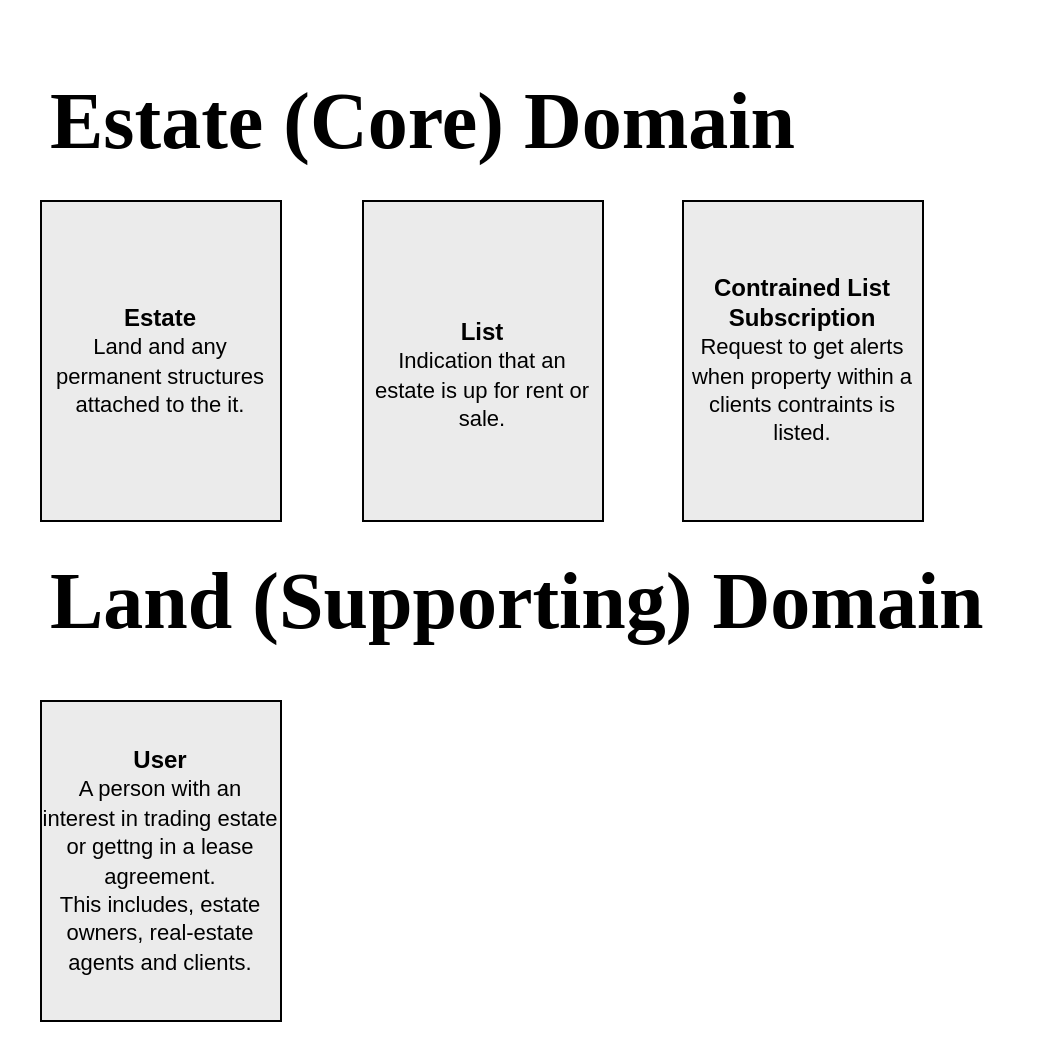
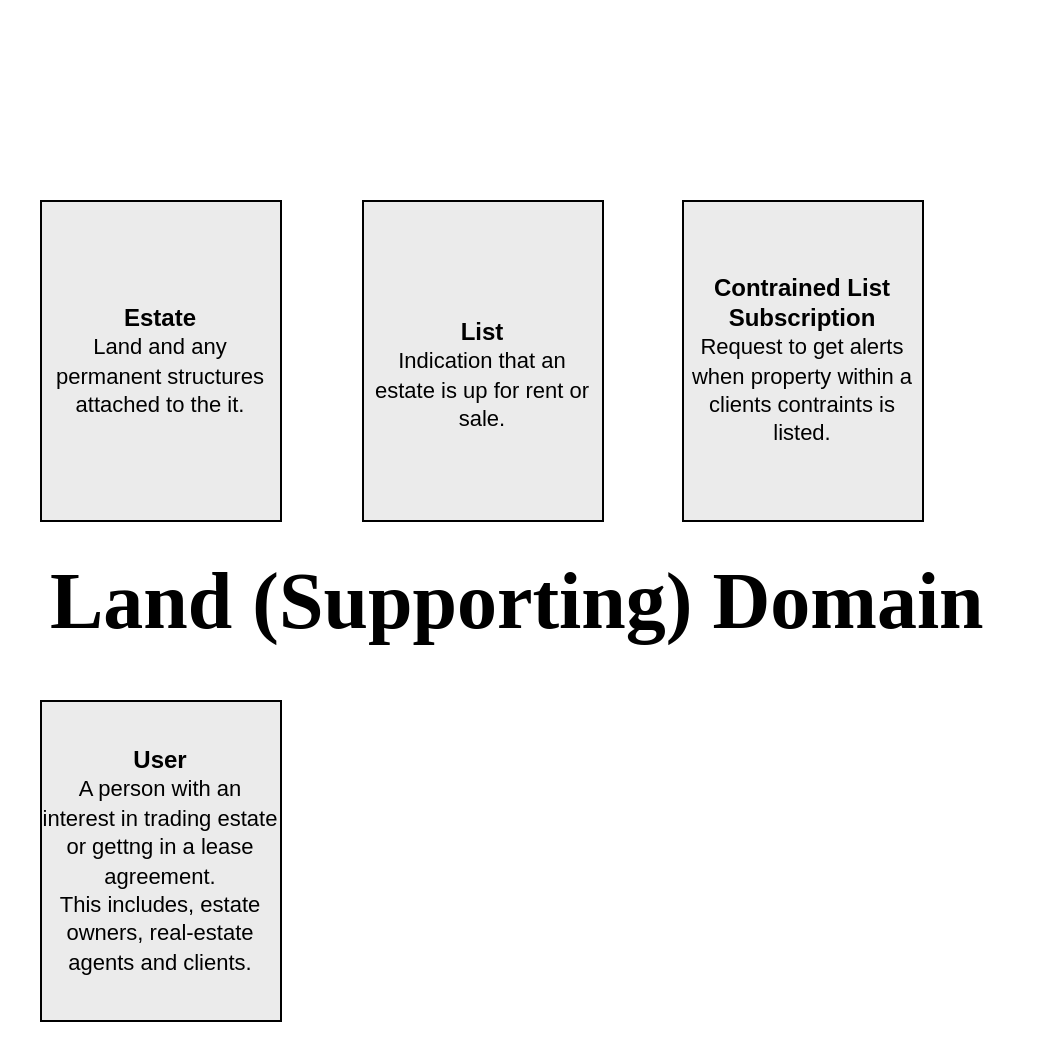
- <mxCell id="6" value="&lt;h1&gt;&lt;font face=&quot;Garamond&quot;&gt;Estate (Core) Domain&lt;/font&gt;&lt;/h1&gt;" style="text;html=1;strokeColor=none;fillColor=none;spacing=5;spacingTop=-20;whiteSpace=wrap;overflow=hidden;rounded=0;fontSize=20;fontFamily=Architects Daughter;perimeterSpacing=0;glass=0;shadow=0;" parent="1" vertex="1"><mxGeometry x="20" y="20" width="481" height="80" as="geometry" /></mxCell>
